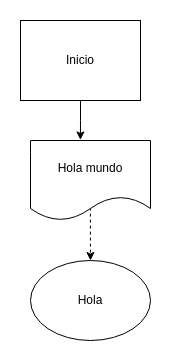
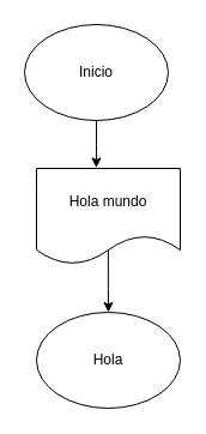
- <mxCell id="3" value="Inicio" style="whiteSpace=wrap;html=1;rounded=0;" vertex="1" parent="1"><mxGeometry x="20" y="20" width="120" height="80" as="geometry" /></mxCell>
+ <mxCell id="3" value="Inicio" style="ellipse;whiteSpace=wrap;html=1;" vertex="1" parent="1"><mxGeometry x="20" y="20" width="120" height="80" as="geometry" /></mxCell>
- <mxCell id="4" style="edgeStyle=orthogonalEdgeStyle;rounded=0;orthogonalLoop=1;jettySize=auto;html=1;entryX=0.5;entryY=0;entryDx=0;entryDy=0;exitX=0.499;exitY=0.839;exitDx=0;exitDy=0;exitPerimeter=0;dashed=1;" edge="1" parent="1" source="5" target="6"><mxGeometry relative="1" as="geometry" /></mxCell>
+ <mxCell id="4" style="edgeStyle=orthogonalEdgeStyle;rounded=0;orthogonalLoop=1;jettySize=auto;html=1;entryX=0.5;entryY=0;entryDx=0;entryDy=0;exitX=0.499;exitY=0.839;exitDx=0;exitDy=0;exitPerimeter=0;" edge="1" parent="1" source="5" target="6"><mxGeometry relative="1" as="geometry" /></mxCell>
